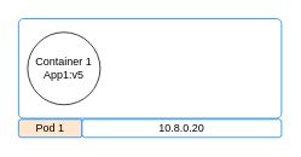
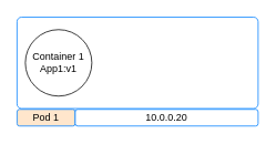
- <mxCell id="3" value="Container 1&lt;br&gt;App1:v5" style="ellipse;whiteSpace=wrap;html=1;aspect=fixed;" parent="1" vertex="1"><mxGeometry x="30" y="35" width="80" height="80" as="geometry" /></mxCell>
+ <mxCell id="3" value="Container 1&lt;br&gt;App1:v1" style="ellipse;whiteSpace=wrap;html=1;aspect=fixed;" parent="1" vertex="1"><mxGeometry x="30" y="35" width="80" height="80" as="geometry" /></mxCell>
- <mxCell id="5" value="10.8.0.20" style="rounded=1;whiteSpace=wrap;html=1;strokeColor=#007FFF;" parent="1" vertex="1"><mxGeometry x="90" y="131" width="220" height="20" as="geometry" /></mxCell>
+ <mxCell id="5" value="10.0.0.20" style="rounded=1;whiteSpace=wrap;html=1;strokeColor=#007FFF;" parent="1" vertex="1"><mxGeometry x="90" y="131" width="220" height="20" as="geometry" /></mxCell>
